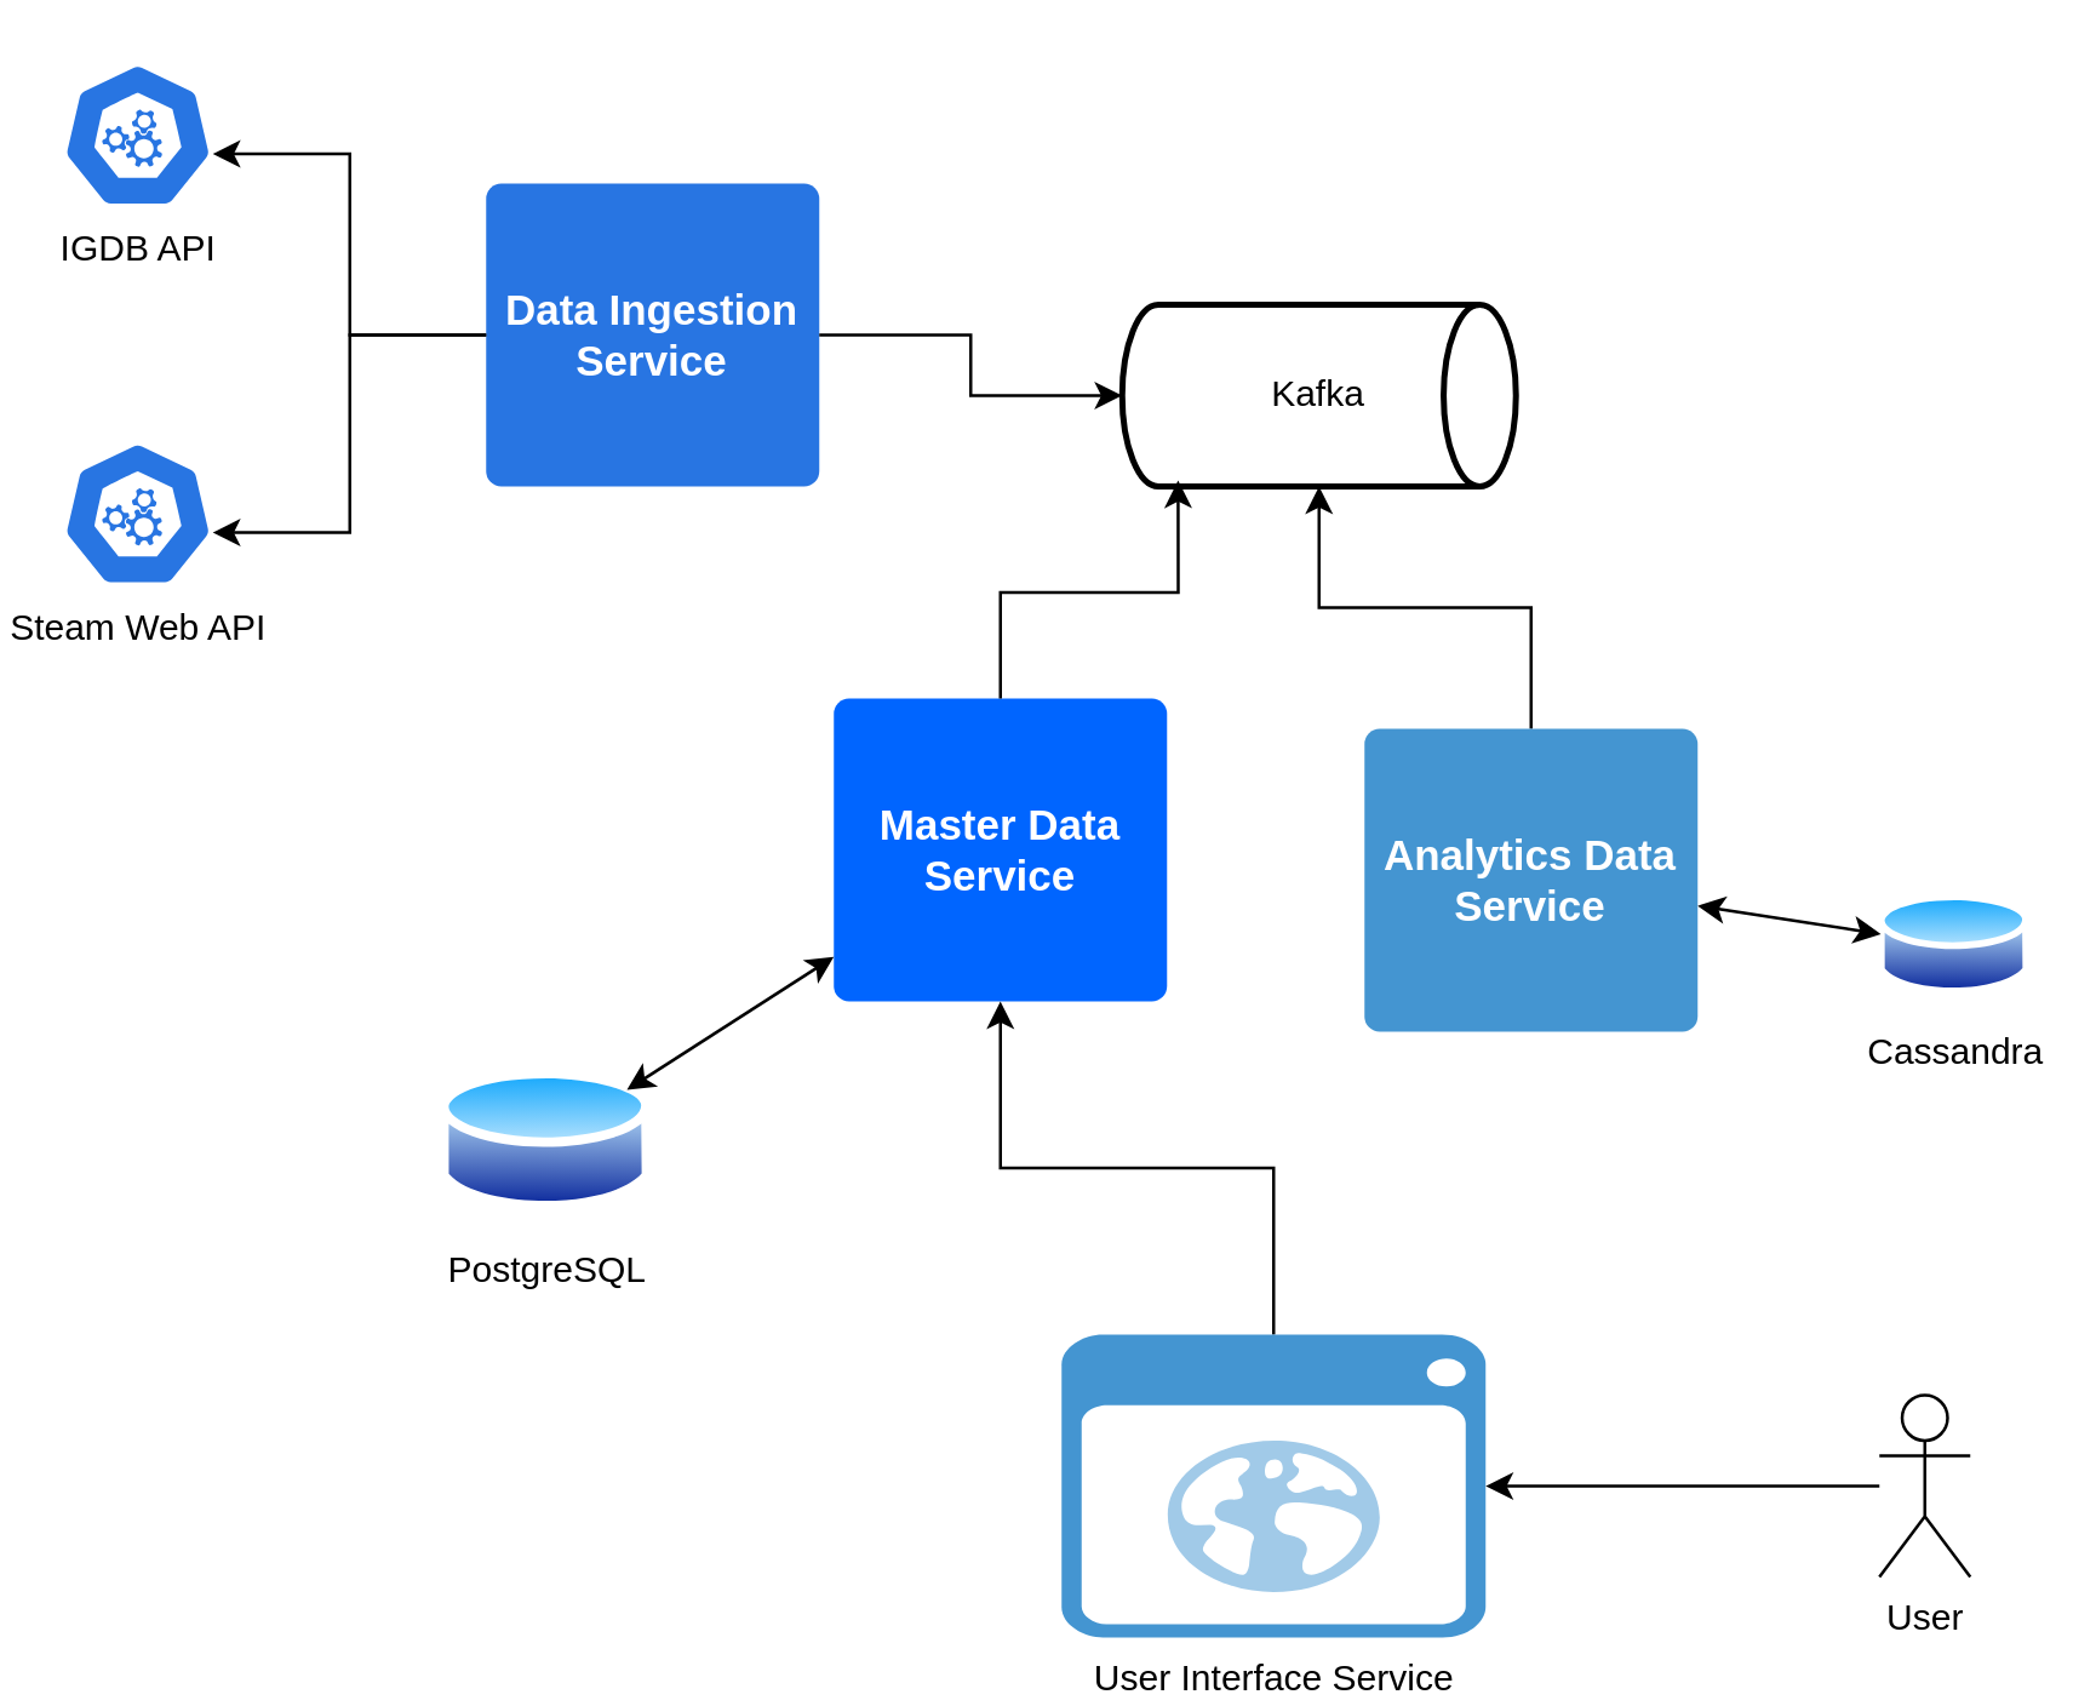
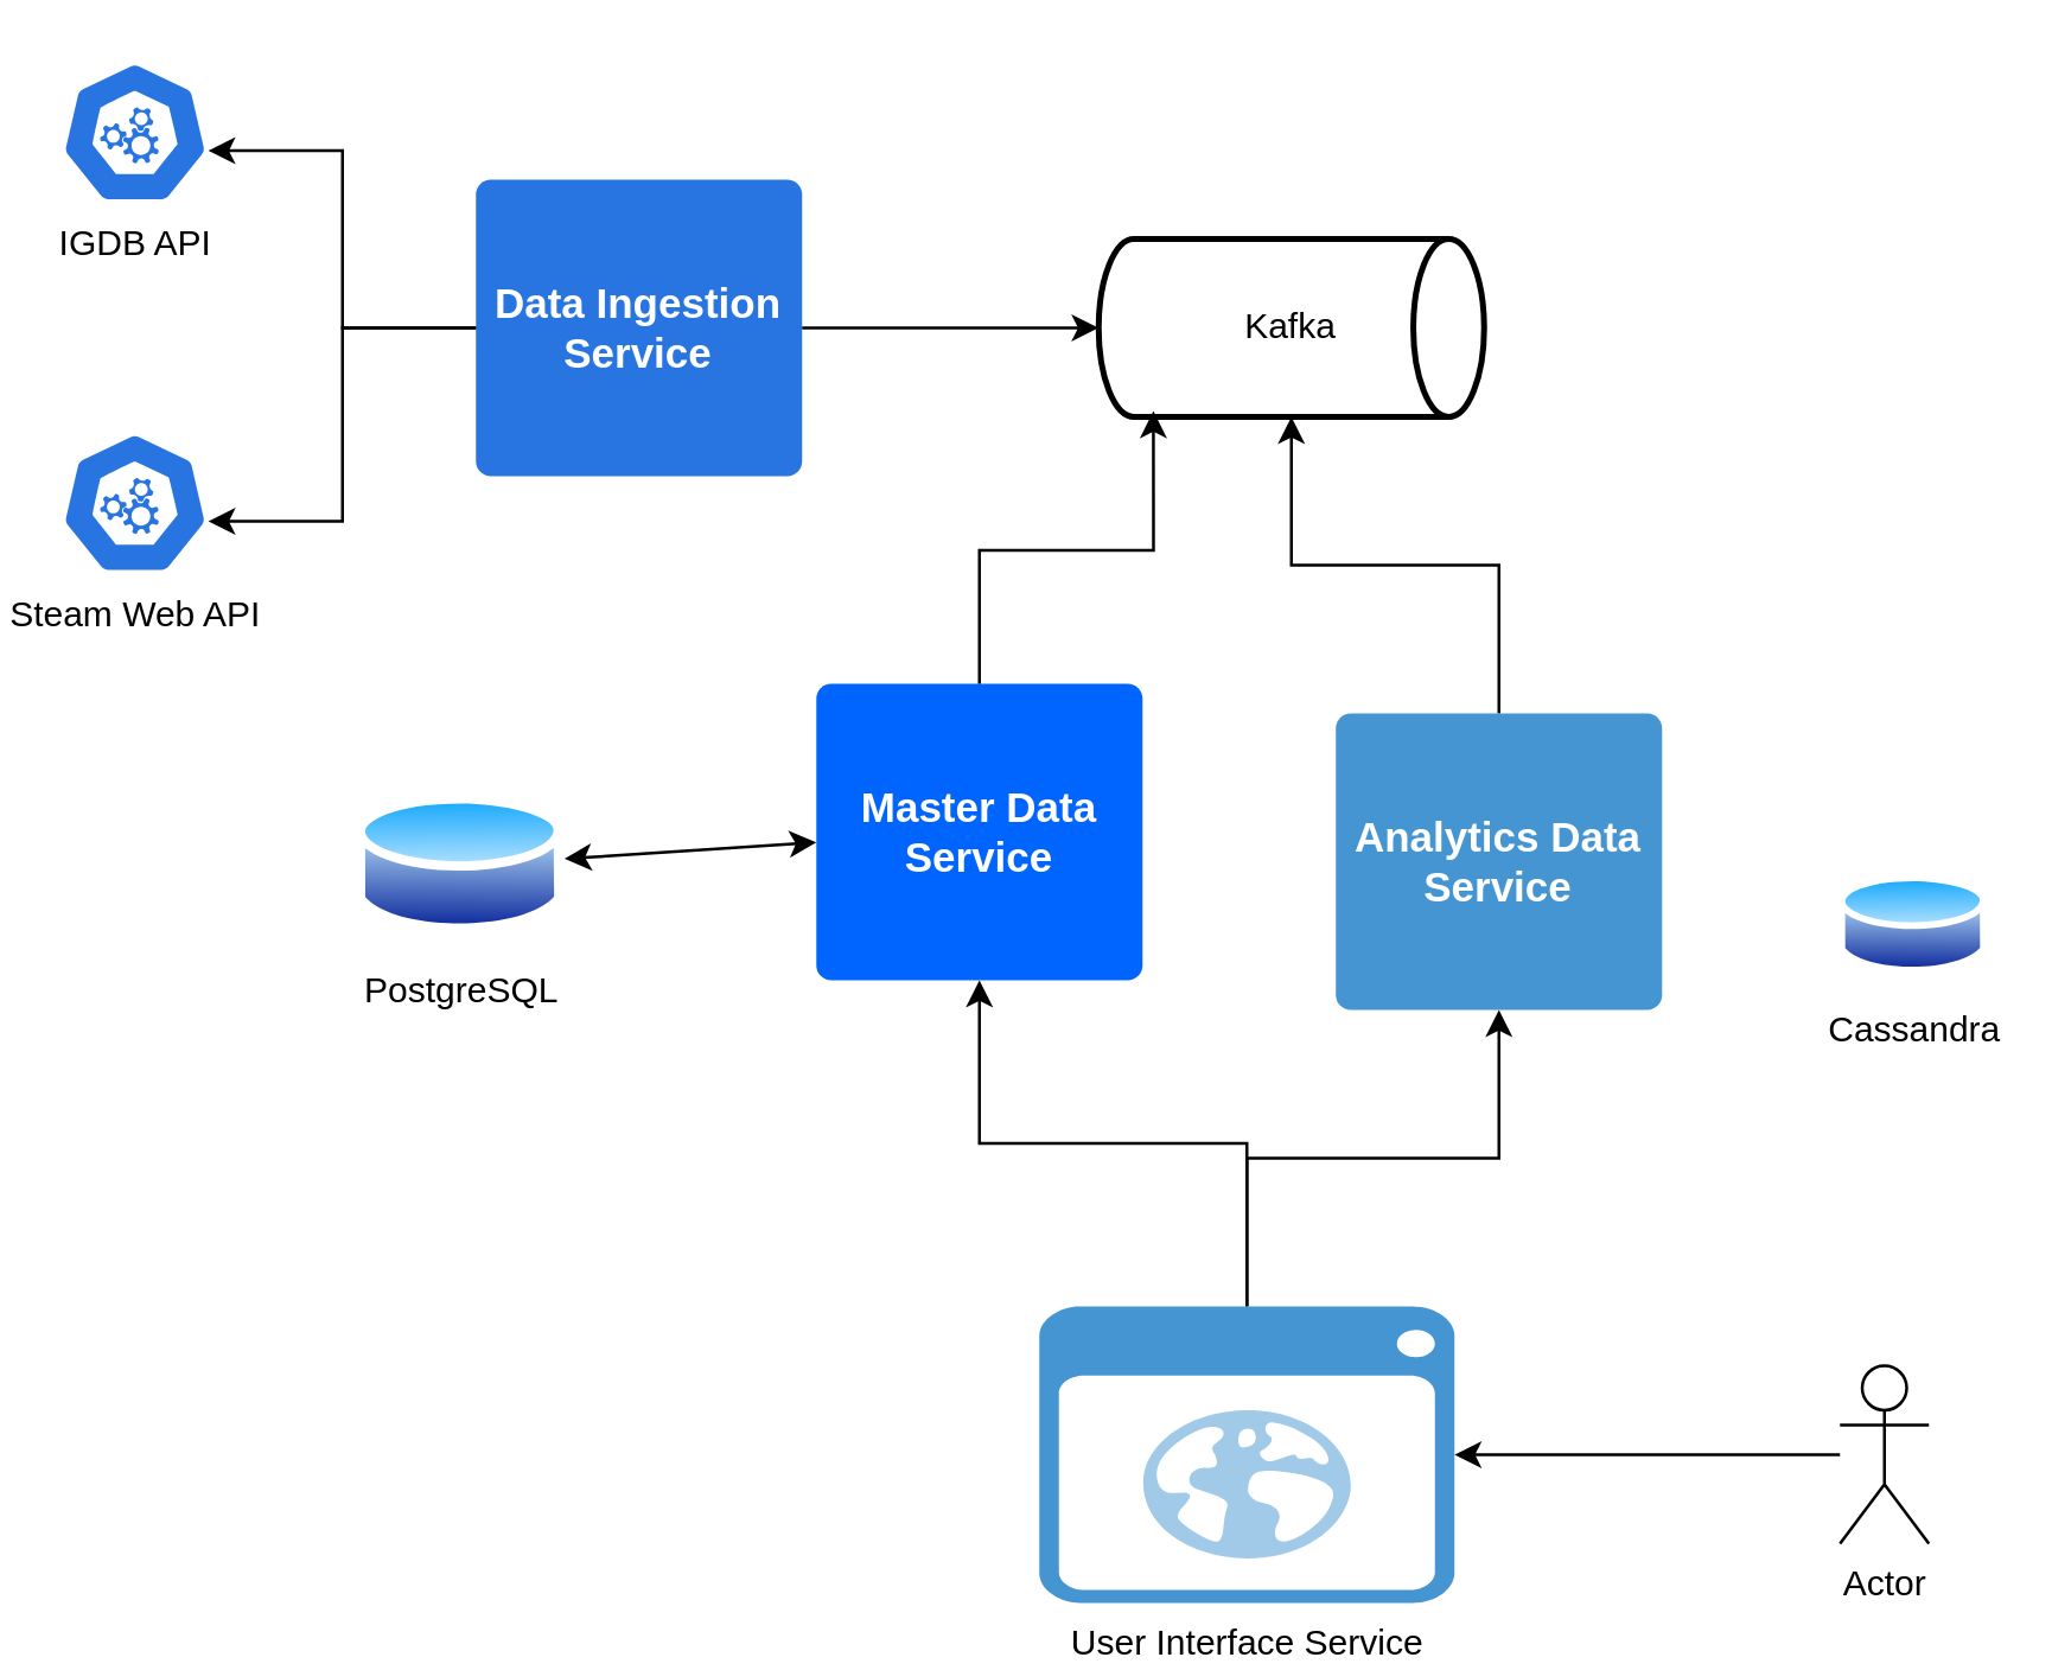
- <mxCell id="5" value="Kafka" style="strokeWidth=2;html=1;shape=mxgraph.flowchart.direct_data;whiteSpace=wrap;" vertex="1" parent="1"><mxGeometry x="370" y="100" width="130" height="60" as="geometry" /></mxCell>
+ <mxCell id="5" value="Kafka" style="strokeWidth=2;html=1;shape=mxgraph.flowchart.direct_data;whiteSpace=wrap;" vertex="1" parent="1"><mxGeometry x="370" y="80" width="130" height="60" as="geometry" /></mxCell>
- <mxCell id="21" value="" style="endArrow=classic;startArrow=classic;html=1;rounded=0;" edge="1" parent="1" source="20" target="8"><mxGeometry width="50" height="50" relative="1" as="geometry"><mxPoint x="310" y="330" as="sourcePoint" /><mxPoint x="360" y="280" as="targetPoint" /></mxGeometry></mxCell>
- <mxCell id="18" value="PostgreSQL" style="image;aspect=fixed;perimeter=ellipsePerimeter;html=1;align=center;shadow=0;dashed=0;spacingTop=3;image=img/lib/active_directory/database.svg;" vertex="1" parent="1"><mxGeometry x="145" y="350.2" width="70" height="51.8" as="geometry" /></mxCell>
+ <mxCell id="18" value="PostgreSQL" style="image;aspect=fixed;perimeter=ellipsePerimeter;html=1;align=center;shadow=0;dashed=0;spacingTop=3;image=img/lib/active_directory/database.svg;" vertex="1" parent="1"><mxGeometry x="120" y="265.2" width="70" height="51.8" as="geometry" /></mxCell>
+ <mxCell id="10" style="edgeStyle=orthogonalEdgeStyle;rounded=0;orthogonalLoop=1;jettySize=auto;html=1;" edge="1" parent="1" source="11" target="8"><mxGeometry relative="1" as="geometry" /></mxCell>
- <mxCell id="17" value="User" style="shape=umlActor;verticalLabelPosition=bottom;verticalAlign=top;html=1;outlineConnect=0;" vertex="1" parent="1"><mxGeometry x="620" y="460" width="30" height="60" as="geometry" /></mxCell>
+ <mxCell id="17" value="Actor" style="shape=umlActor;verticalLabelPosition=bottom;verticalAlign=top;html=1;outlineConnect=0;" vertex="1" parent="1"><mxGeometry x="620" y="460" width="30" height="60" as="geometry" /></mxCell>
